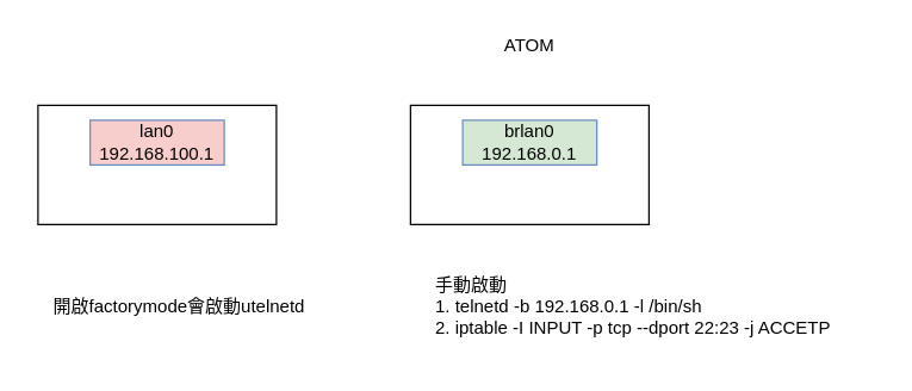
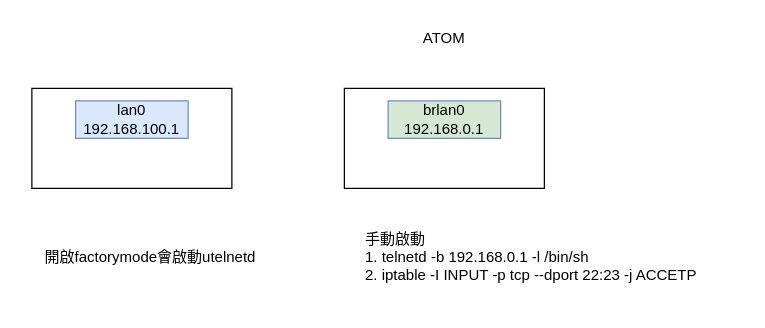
- <mxCell id="5" value="lan0&lt;br&gt;192.168.100.1" style="rounded=0;whiteSpace=wrap;html=1;fillColor=#f8cecc;strokeColor=#6c8ebf;" vertex="1" parent="1"><mxGeometry x="60" y="80" width="90" height="30" as="geometry" /></mxCell>
+ <mxCell id="5" value="lan0&lt;br&gt;192.168.100.1" style="rounded=0;whiteSpace=wrap;html=1;fillColor=#dae8fc;strokeColor=#6c8ebf;" vertex="1" parent="1"><mxGeometry x="60" y="80" width="90" height="30" as="geometry" /></mxCell>
